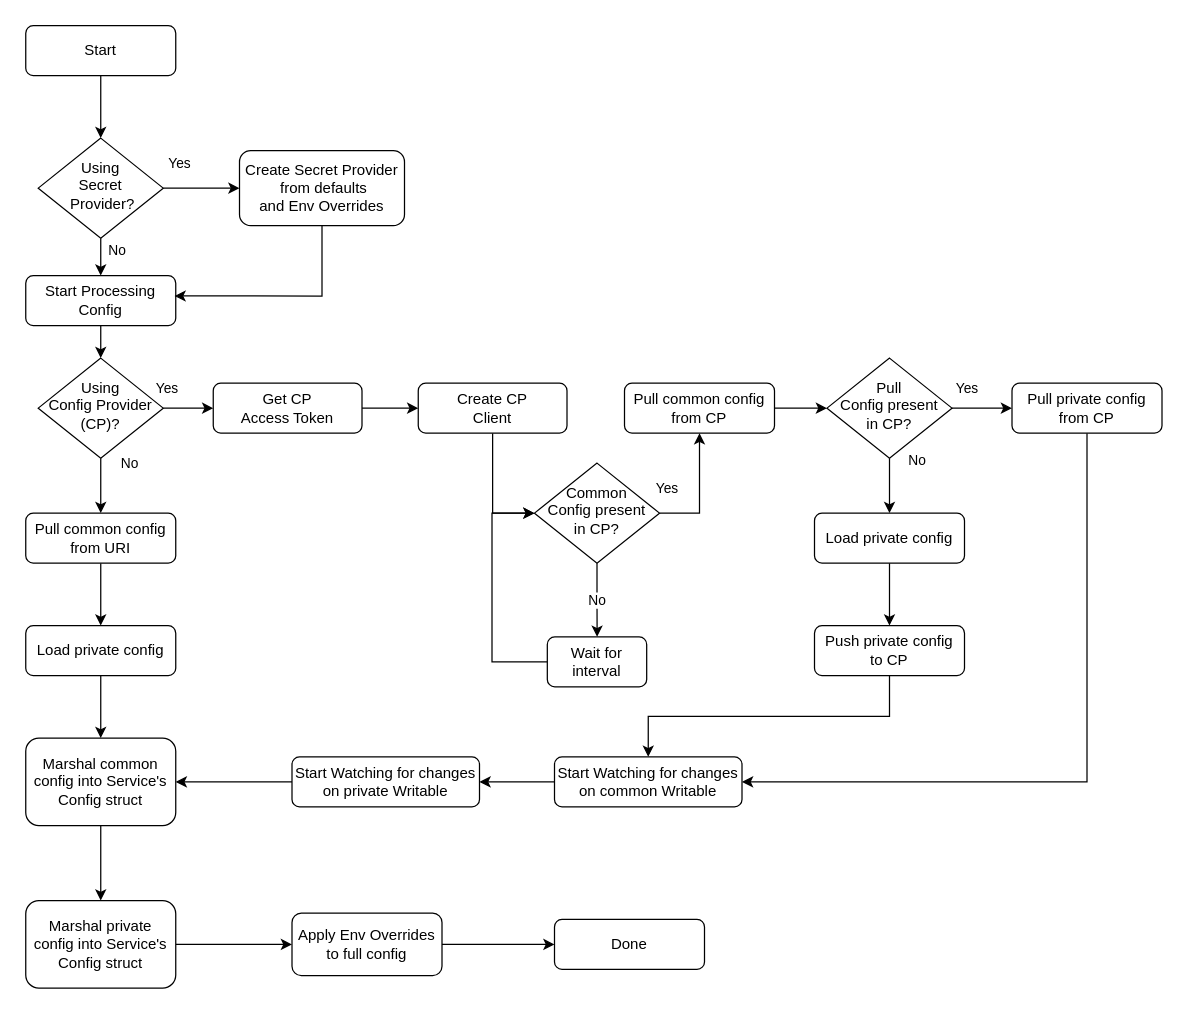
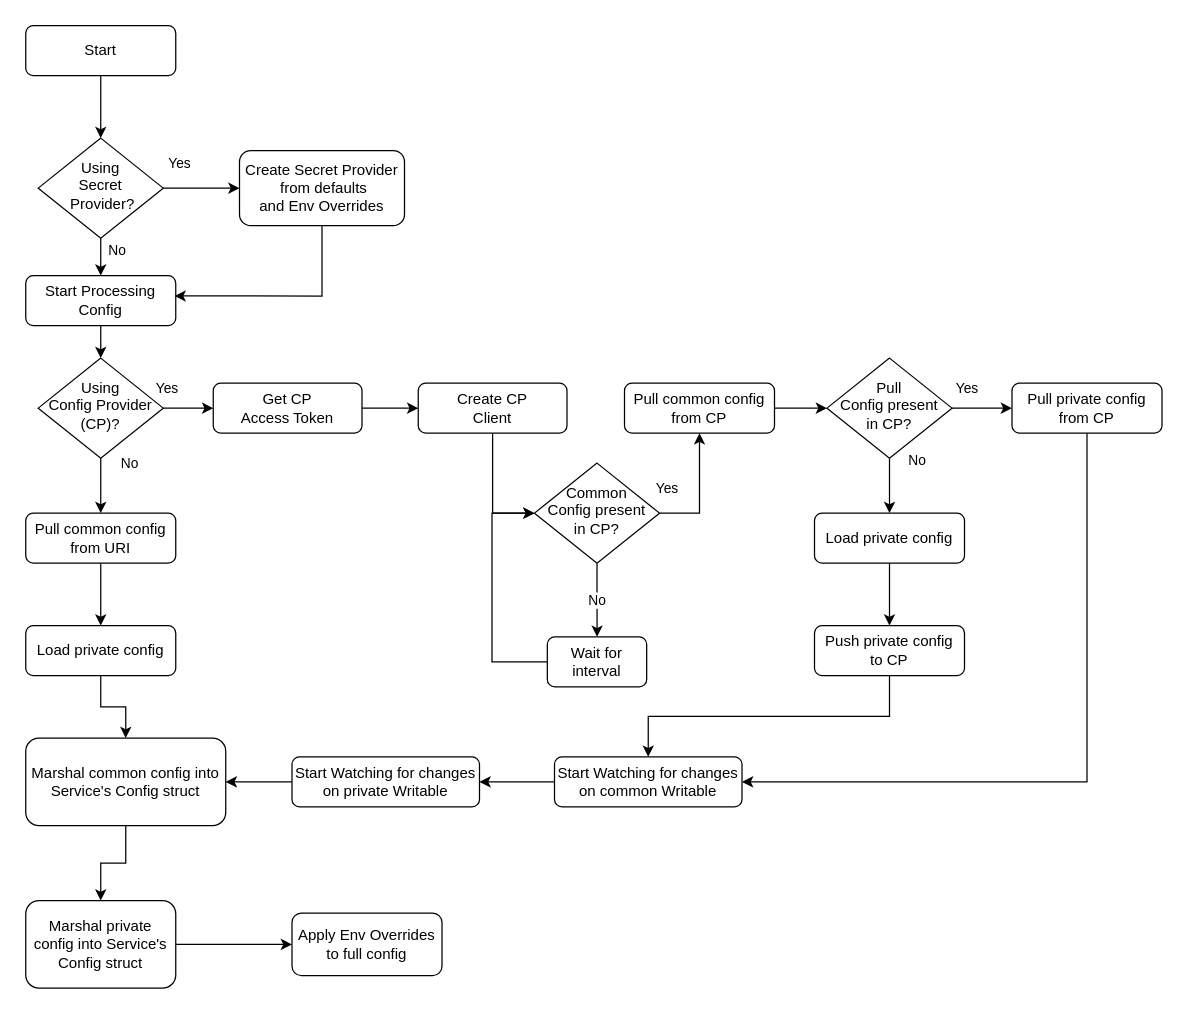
- <mxCell id="11" value="Marshal common config into Service's Config struct" style="rounded=1;whiteSpace=wrap;html=1;fontSize=12;glass=0;strokeWidth=1;shadow=0;" parent="1" vertex="1"><mxGeometry x="20" y="590" width="120" height="70" as="geometry" /></mxCell>
+ <mxCell id="11" value="Marshal common config into Service's Config struct" style="rounded=1;whiteSpace=wrap;html=1;fontSize=12;glass=0;strokeWidth=1;shadow=0;" parent="1" vertex="1"><mxGeometry x="20" y="590" width="160" height="70" as="geometry" /></mxCell>
- <mxCell id="23" style="edgeStyle=orthogonalEdgeStyle;rounded=0;orthogonalLoop=1;jettySize=auto;html=1;exitX=1;exitY=0.5;exitDx=0;exitDy=0;entryX=0;entryY=0.5;entryDx=0;entryDy=0;" parent="1" source="24" target="9" edge="1"><mxGeometry relative="1" as="geometry" /></mxCell>
- <mxCell id="9" value="Done" style="rounded=1;whiteSpace=wrap;html=1;fontSize=12;glass=0;strokeWidth=1;shadow=0;" parent="1" vertex="1"><mxGeometry x="443" y="735" width="120" height="40" as="geometry" /></mxCell>
